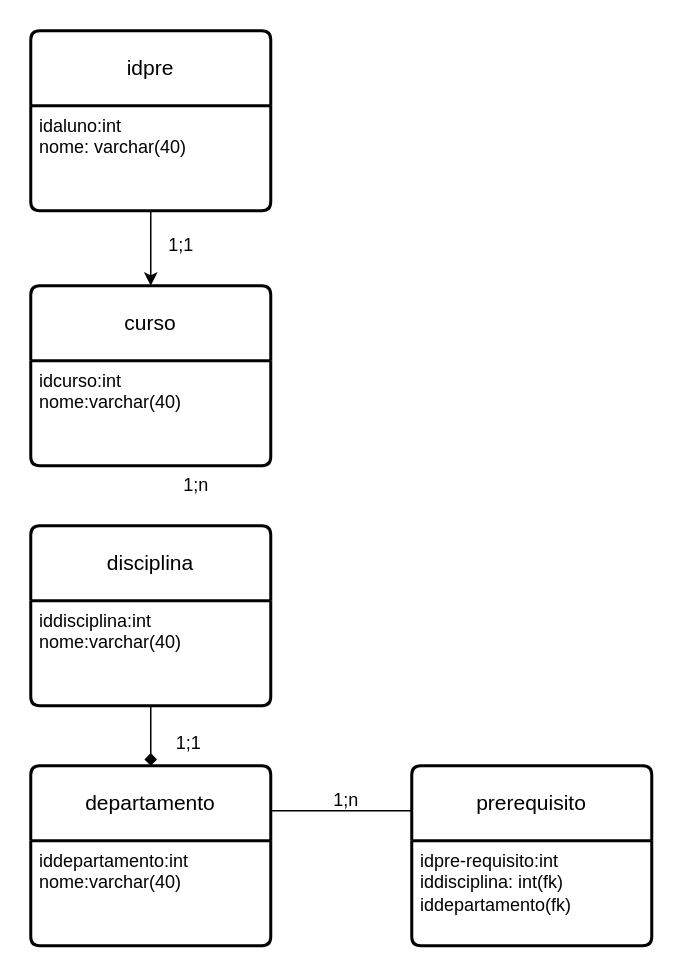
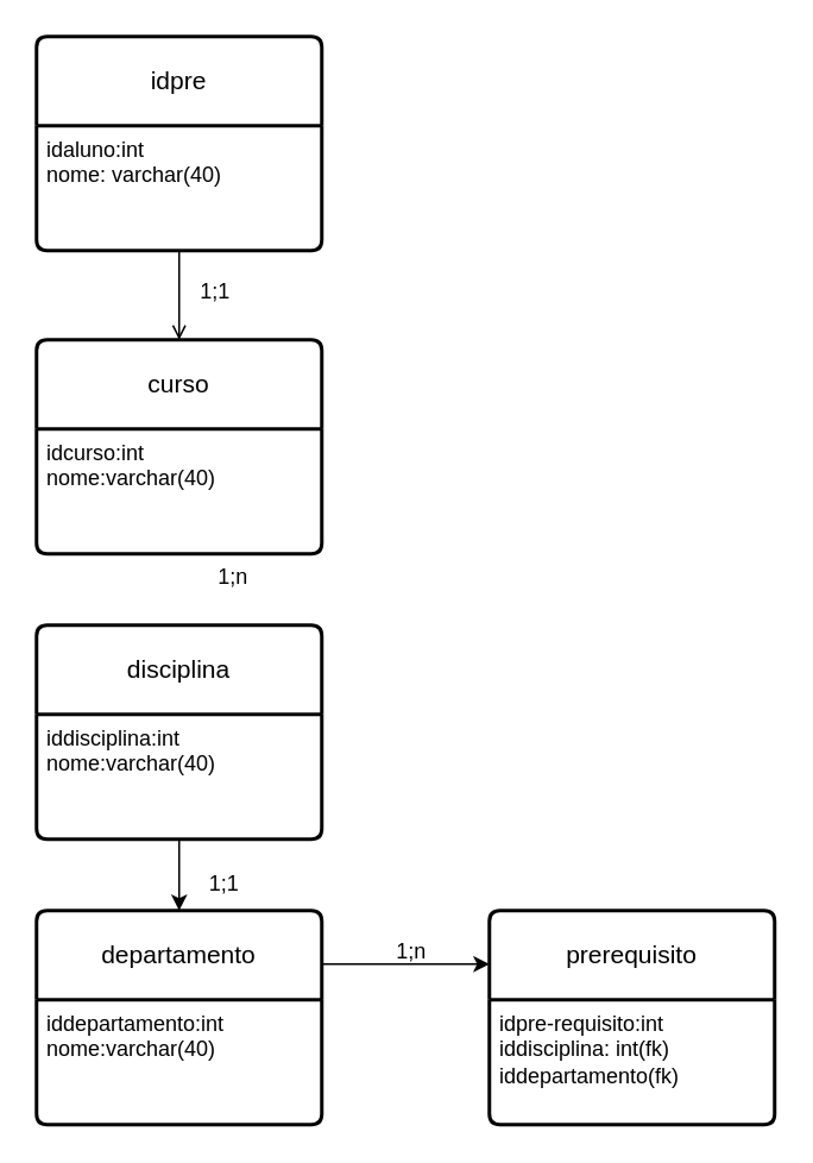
- <mxCell id="12" style="edgeStyle=orthogonalEdgeStyle;rounded=0;orthogonalLoop=1;jettySize=auto;html=1;entryX=0.5;entryY=0;entryDx=0;entryDy=0;" edge="1" parent="1" source="11" target="8"><mxGeometry relative="1" as="geometry" /></mxCell>
+ <mxCell id="12" style="edgeStyle=orthogonalEdgeStyle;rounded=0;orthogonalLoop=1;jettySize=auto;html=1;entryX=0.5;entryY=0;entryDx=0;entryDy=0;endArrow=open;" edge="1" parent="1" source="11" target="8"><mxGeometry relative="1" as="geometry" /></mxCell>
- <mxCell id="14" style="edgeStyle=orthogonalEdgeStyle;rounded=0;orthogonalLoop=1;jettySize=auto;html=1;exitX=0.5;exitY=1;exitDx=0;exitDy=0;entryX=0.5;entryY=0;entryDx=0;entryDy=0;endArrow=diamond;" edge="1" parent="1" source="7" target="4"><mxGeometry relative="1" as="geometry" /></mxCell>
+ <mxCell id="14" style="edgeStyle=orthogonalEdgeStyle;rounded=0;orthogonalLoop=1;jettySize=auto;html=1;exitX=0.5;exitY=1;exitDx=0;exitDy=0;entryX=0.5;entryY=0;entryDx=0;entryDy=0;" edge="1" parent="1" source="7" target="4"><mxGeometry relative="1" as="geometry" /></mxCell>
- <mxCell id="13" style="edgeStyle=orthogonalEdgeStyle;rounded=0;orthogonalLoop=1;jettySize=auto;html=1;exitX=1;exitY=0;exitDx=0;exitDy=0;entryX=0;entryY=0.25;entryDx=0;entryDy=0;endArrow=none;" edge="1" parent="1" source="5" target="2"><mxGeometry relative="1" as="geometry" /></mxCell>
+ <mxCell id="13" style="edgeStyle=orthogonalEdgeStyle;rounded=0;orthogonalLoop=1;jettySize=auto;html=1;exitX=1;exitY=0;exitDx=0;exitDy=0;entryX=0;entryY=0.25;entryDx=0;entryDy=0;" edge="1" parent="1" source="5" target="2"><mxGeometry relative="1" as="geometry" /></mxCell>
